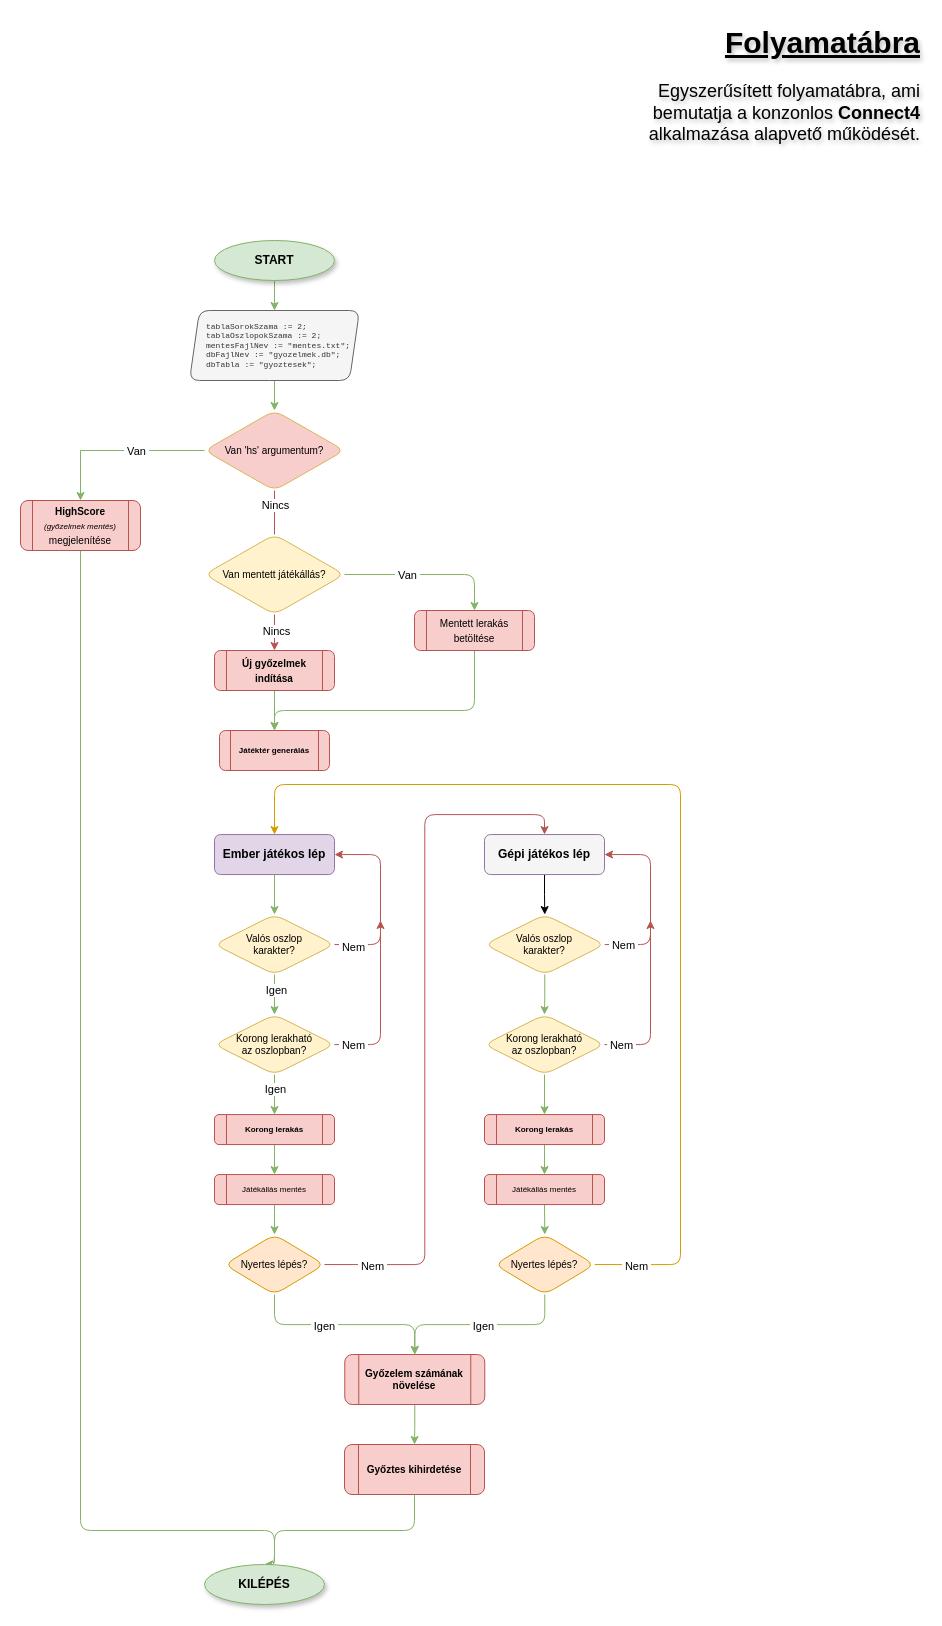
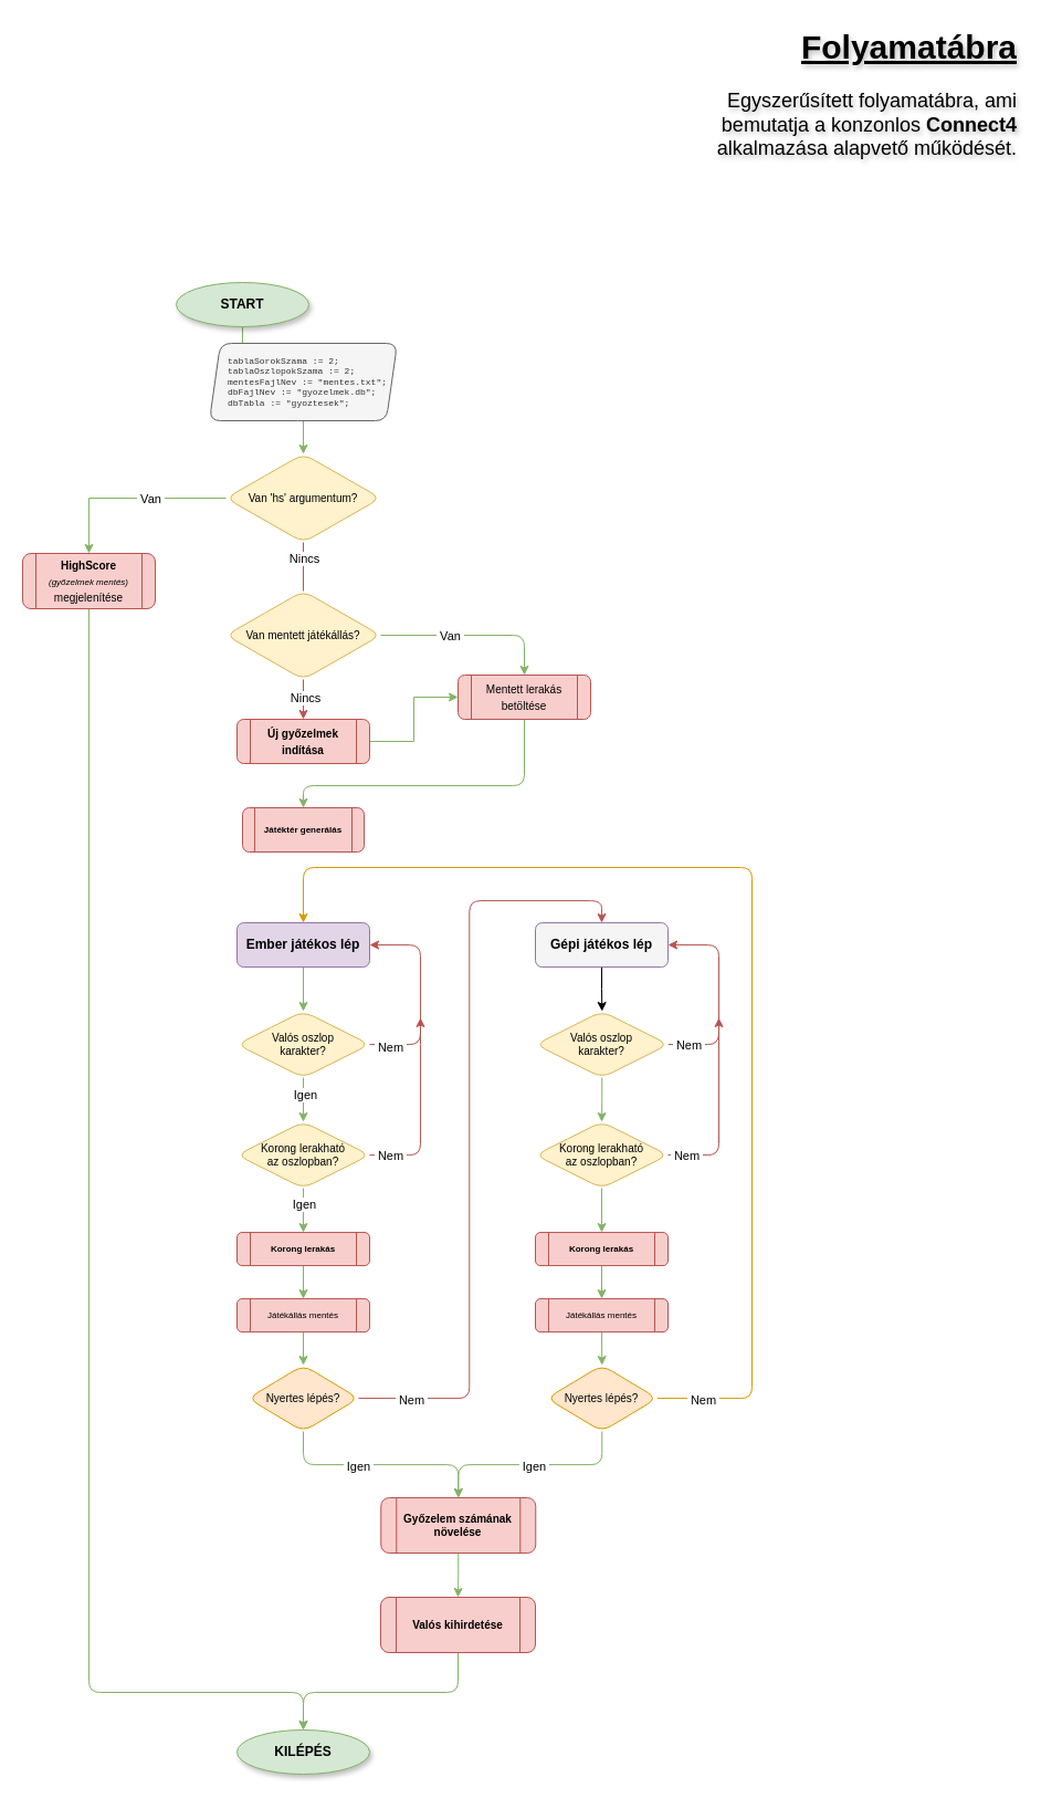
- <mxCell id="3" value="START" style="ellipse;whiteSpace=wrap;html=1;fontStyle=1;fillColor=#d5e8d4;strokeColor=#82b366;shadow=1;" vertex="1" parent="1"><mxGeometry x="214" y="240" width="120" height="40" as="geometry" /></mxCell>
+ <mxCell id="3" value="START" style="ellipse;whiteSpace=wrap;html=1;fontStyle=1;fillColor=#d5e8d4;strokeColor=#82b366;shadow=1;" vertex="1" parent="1"><mxGeometry x="159" y="255" width="120" height="40" as="geometry" /></mxCell>
- <mxCell id="10" value="&lt;font style=&quot;font-size: 10px;&quot;&gt;Van 'hs' argumentum&lt;span style=&quot;background-color: initial;&quot;&gt;?&lt;/span&gt;&lt;/font&gt;" style="rhombus;whiteSpace=wrap;html=1;rounded=1;fillColor=#f8cecc;strokeColor=#d6b656;" vertex="1" parent="1"><mxGeometry x="204" y="410" width="140" height="80" as="geometry" /></mxCell>
+ <mxCell id="10" value="&lt;font style=&quot;font-size: 10px;&quot;&gt;Van 'hs' argumentum&lt;span style=&quot;background-color: initial;&quot;&gt;?&lt;/span&gt;&lt;/font&gt;" style="rhombus;whiteSpace=wrap;html=1;rounded=1;fillColor=#fff2cc;strokeColor=#d6b656;" vertex="1" parent="1"><mxGeometry x="204" y="410" width="140" height="80" as="geometry" /></mxCell>
- <mxCell id="18" style="edgeStyle=orthogonalEdgeStyle;rounded=0;orthogonalLoop=1;jettySize=auto;html=1;entryX=0.5;entryY=0;entryDx=0;entryDy=0;fillColor=#d5e8d4;strokeColor=#82b366;" edge="1" parent="1" source="19" target="34"><mxGeometry relative="1" as="geometry" /></mxCell>
+ <mxCell id="18" style="edgeStyle=orthogonalEdgeStyle;rounded=0;orthogonalLoop=1;jettySize=auto;html=1;fillColor=#d5e8d4;strokeColor=#82b366;" edge="1" parent="1" source="19" target="21"><mxGeometry relative="1" as="geometry" /></mxCell>
- <mxCell id="64" value="Győztes kihirdetése" style="shape=process;whiteSpace=wrap;html=1;backgroundOutline=1;fontSize=10;rounded=1;fontStyle=1;fillColor=#f8cecc;strokeColor=#b85450;" vertex="1" parent="1"><mxGeometry x="344" y="1444" width="140" height="50" as="geometry" /></mxCell>
+ <mxCell id="64" value="Valós kihirdetése" style="shape=process;whiteSpace=wrap;html=1;backgroundOutline=1;fontSize=10;rounded=1;fontStyle=1;fillColor=#f8cecc;strokeColor=#b85450;" vertex="1" parent="1"><mxGeometry x="344" y="1444" width="140" height="50" as="geometry" /></mxCell>
- <mxCell id="65" value="KILÉPÉS" style="ellipse;whiteSpace=wrap;html=1;fontStyle=1;fillColor=#d5e8d4;strokeColor=#82b366;shadow=1;" vertex="1" parent="1"><mxGeometry x="204" y="1564" width="120" height="40" as="geometry" /></mxCell>
+ <mxCell id="65" value="KILÉPÉS" style="ellipse;whiteSpace=wrap;html=1;fontStyle=1;fillColor=#d5e8d4;strokeColor=#82b366;shadow=1;" vertex="1" parent="1"><mxGeometry x="214" y="1564" width="120" height="40" as="geometry" /></mxCell>
